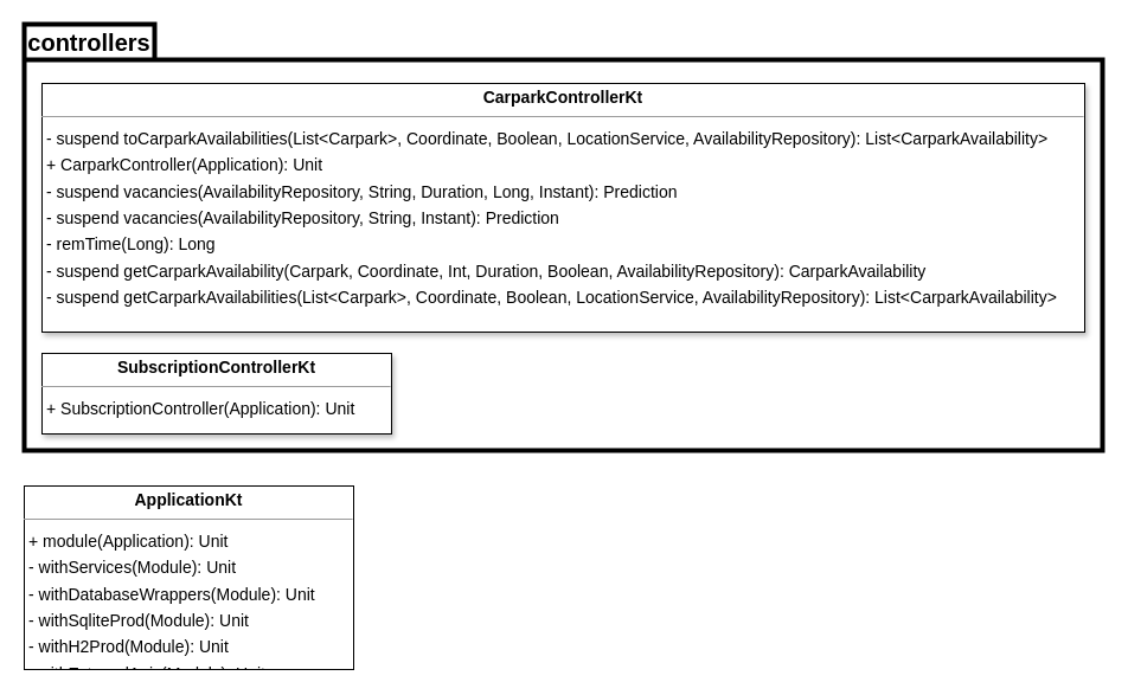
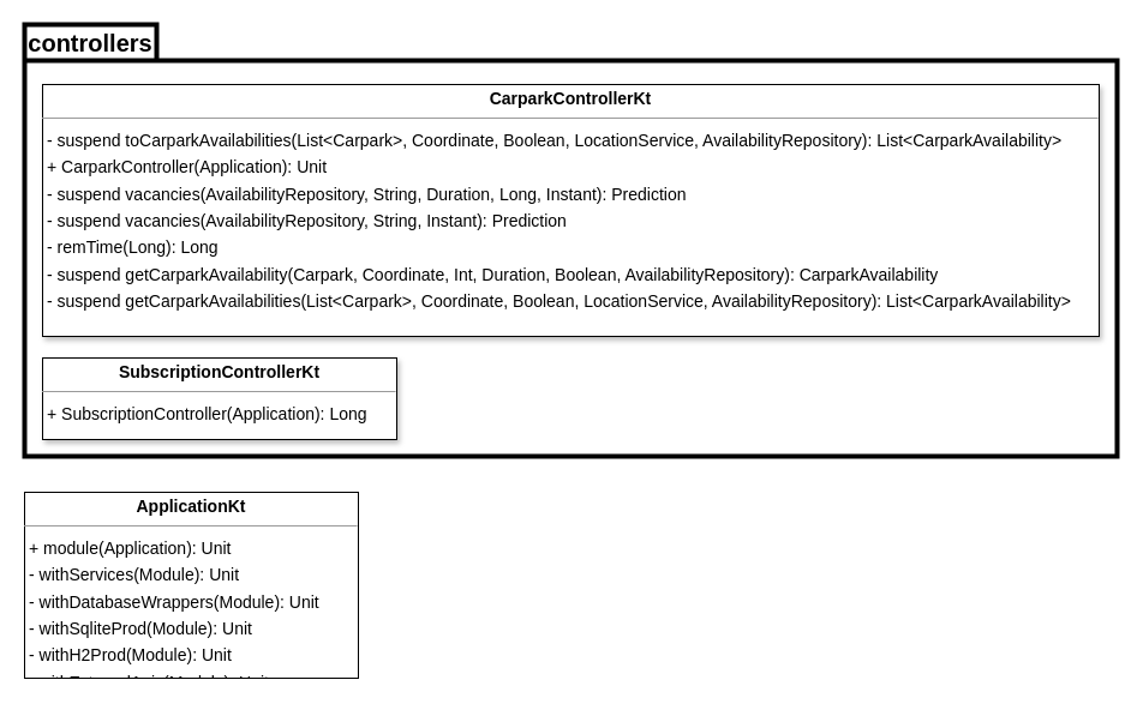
- <mxCell id="6" value="&lt;p style=&quot;margin:0px;margin-top:4px;text-align:center;&quot;&gt;&lt;b&gt;SubscriptionControllerKt&lt;/b&gt;&lt;/p&gt;&lt;hr size=&quot;1&quot;/&gt;&lt;p style=&quot;margin:0 0 0 4px;line-height:1.6;&quot;&gt;+ SubscriptionController(Application): Unit&lt;/p&gt;" style="verticalAlign=top;align=left;overflow=fill;fontSize=14;fontFamily=Helvetica;html=1;rounded=0;shadow=1;comic=0;labelBackgroundColor=none;strokeWidth=1;" vertex="1" parent="3"><mxGeometry x="15" y="278" width="295" height="68" as="geometry" /></mxCell>
+ <mxCell id="6" value="&lt;p style=&quot;margin:0px;margin-top:4px;text-align:center;&quot;&gt;&lt;b&gt;SubscriptionControllerKt&lt;/b&gt;&lt;/p&gt;&lt;hr size=&quot;1&quot;/&gt;&lt;p style=&quot;margin:0 0 0 4px;line-height:1.6;&quot;&gt;+ SubscriptionController(Application): Long&lt;/p&gt;" style="verticalAlign=top;align=left;overflow=fill;fontSize=14;fontFamily=Helvetica;html=1;rounded=0;shadow=1;comic=0;labelBackgroundColor=none;strokeWidth=1;" vertex="1" parent="3"><mxGeometry x="15" y="278" width="295" height="68" as="geometry" /></mxCell>
